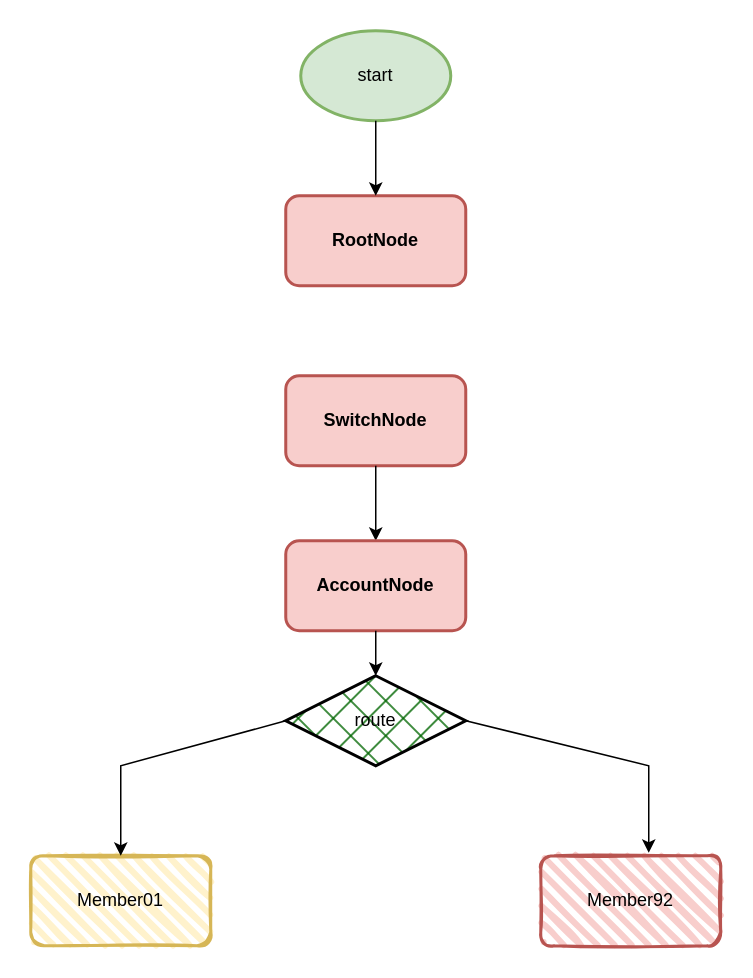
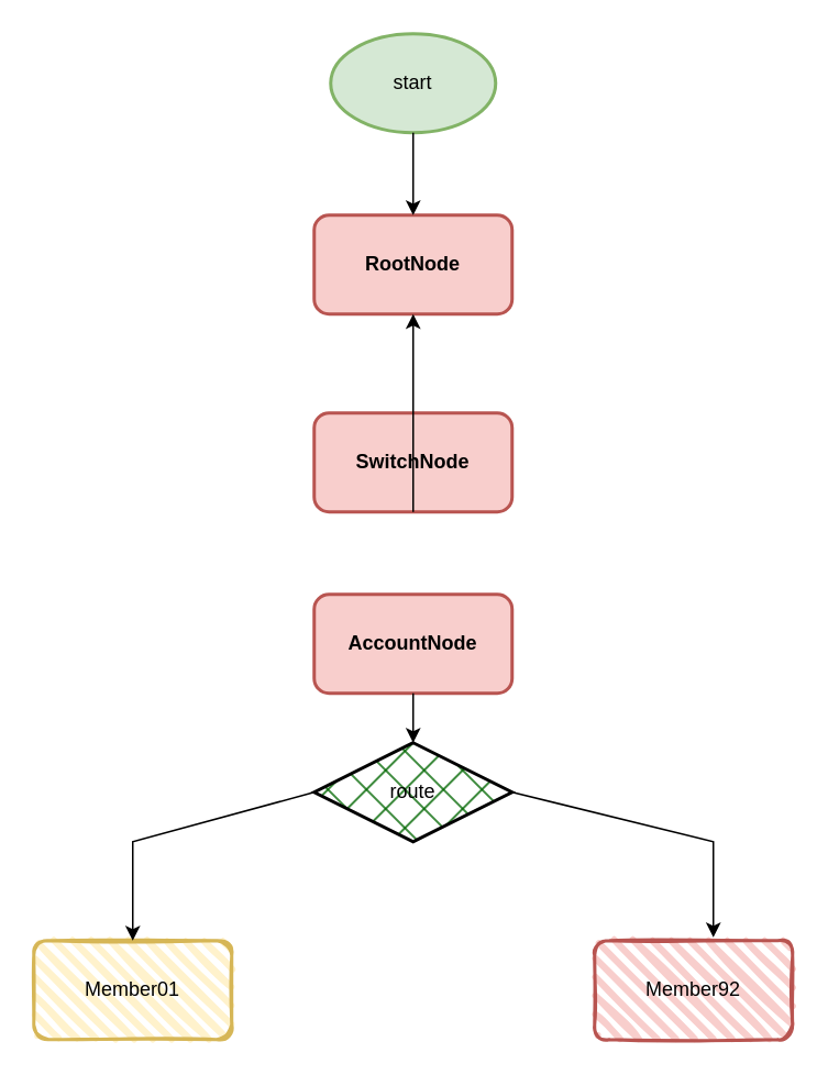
- <mxCell id="11" value="" style="endArrow=classic;html=1;rounded=0;entryX=0.5;entryY=0;entryDx=0;entryDy=0;exitX=0.5;exitY=1;exitDx=0;exitDy=0;" edge="1" parent="1" source="10" target="12"><mxGeometry width="50" height="50" relative="1" as="geometry"><mxPoint x="0" y="360" as="sourcePoint" /><mxPoint x="50" y="310" as="targetPoint" /></mxGeometry></mxCell>
+ <mxCell id="11" value="" style="endArrow=classic;html=1;rounded=0;exitX=0.5;exitY=1;exitDx=0;exitDy=0;" edge="1" parent="1" source="10" target="3"><mxGeometry width="50" height="50" relative="1" as="geometry"><mxPoint x="0" y="360" as="sourcePoint" /><mxPoint x="50" y="310" as="targetPoint" /></mxGeometry></mxCell>
